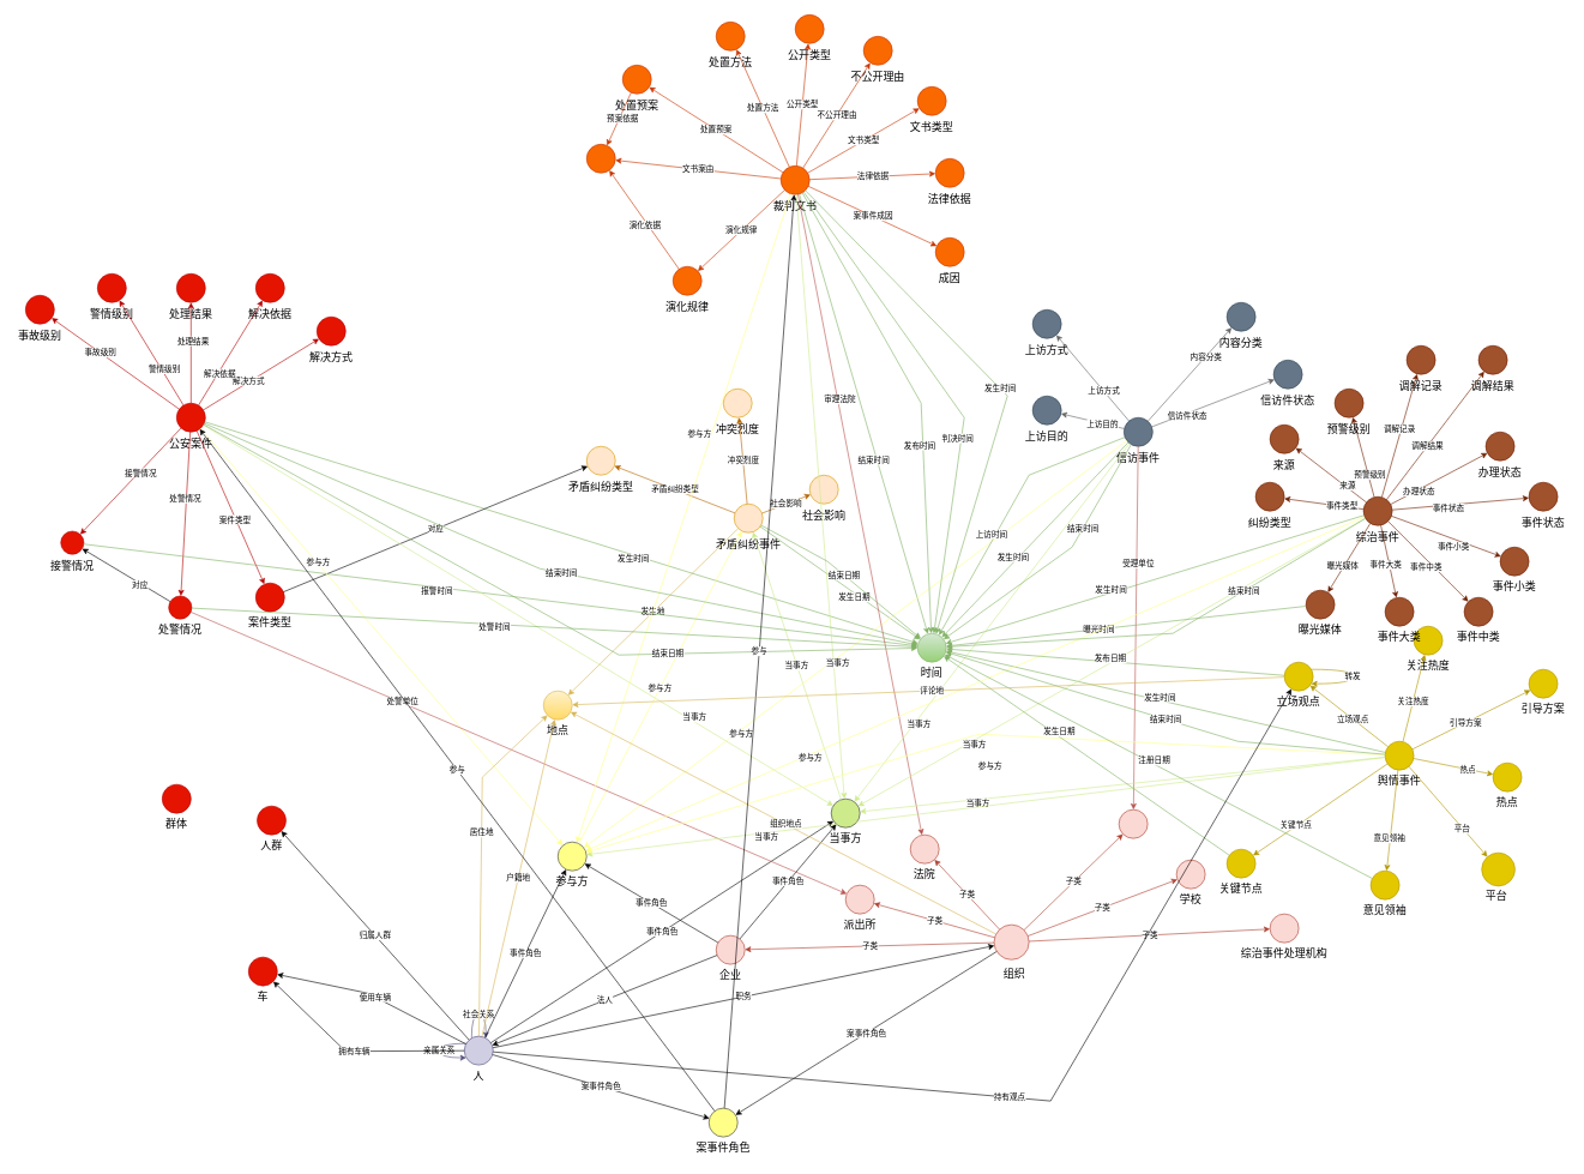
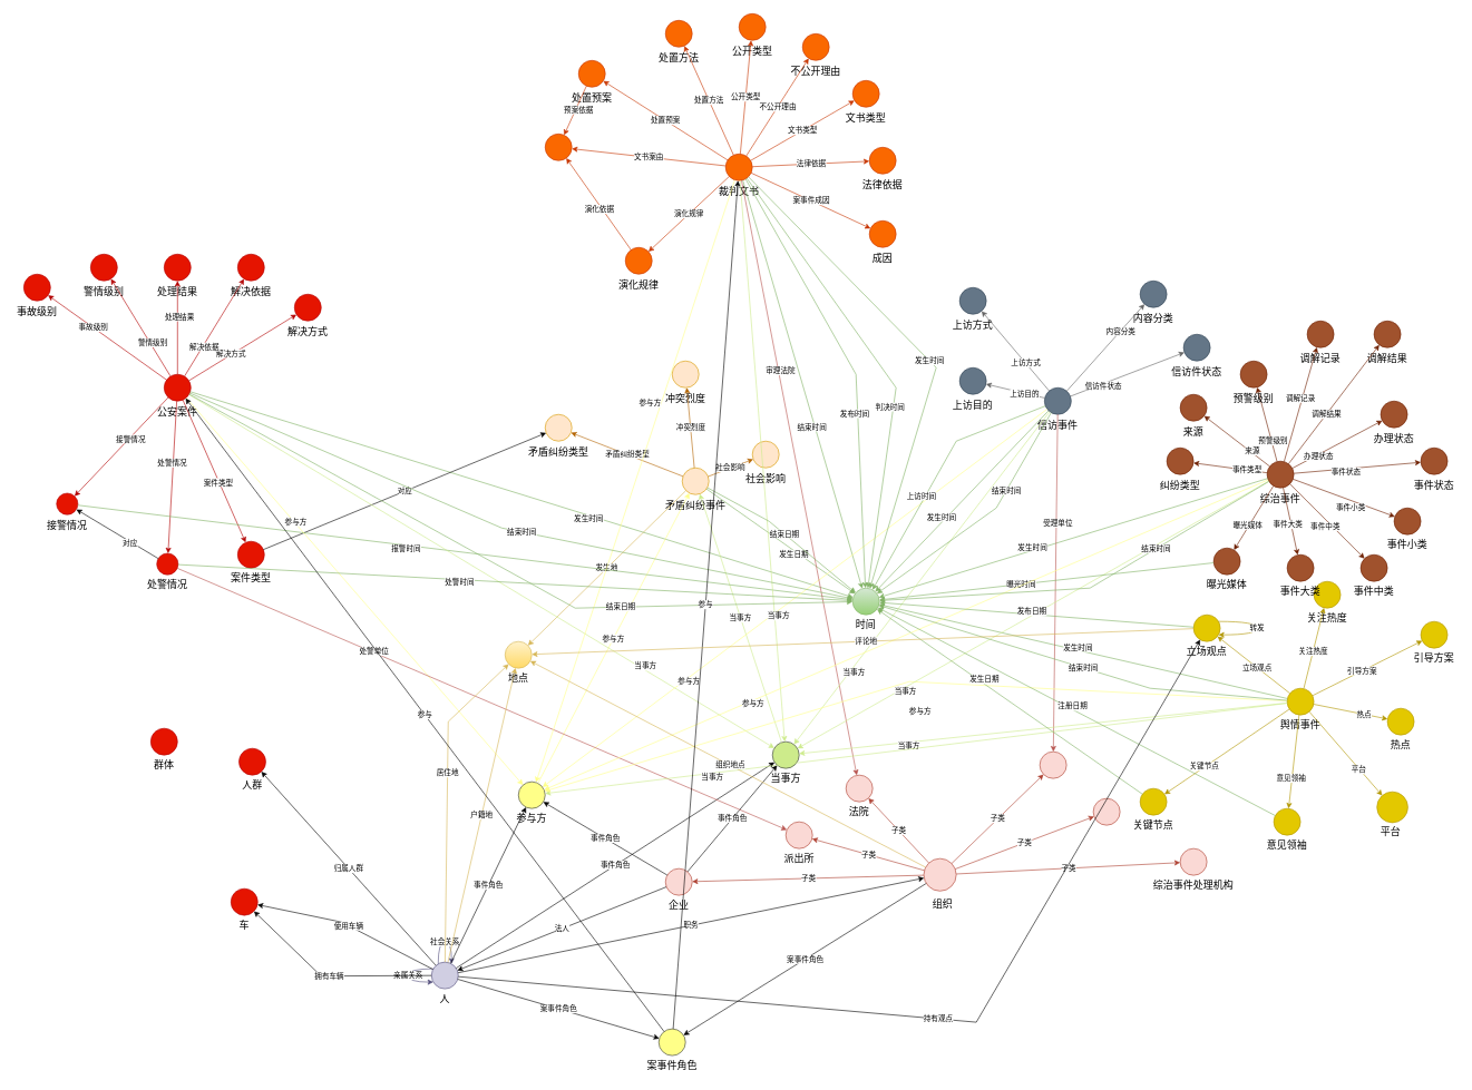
- <mxCell id="248" value="&lt;span style=&quot;font-size: 15px;&quot;&gt;学校&lt;/span&gt;" style="text;html=1;strokeColor=none;fillColor=none;align=center;verticalAlign=middle;whiteSpace=wrap;rounded=0;" parent="247" vertex="1"><mxGeometry y="40" width="70" height="30" as="geometry" /></mxCell>
